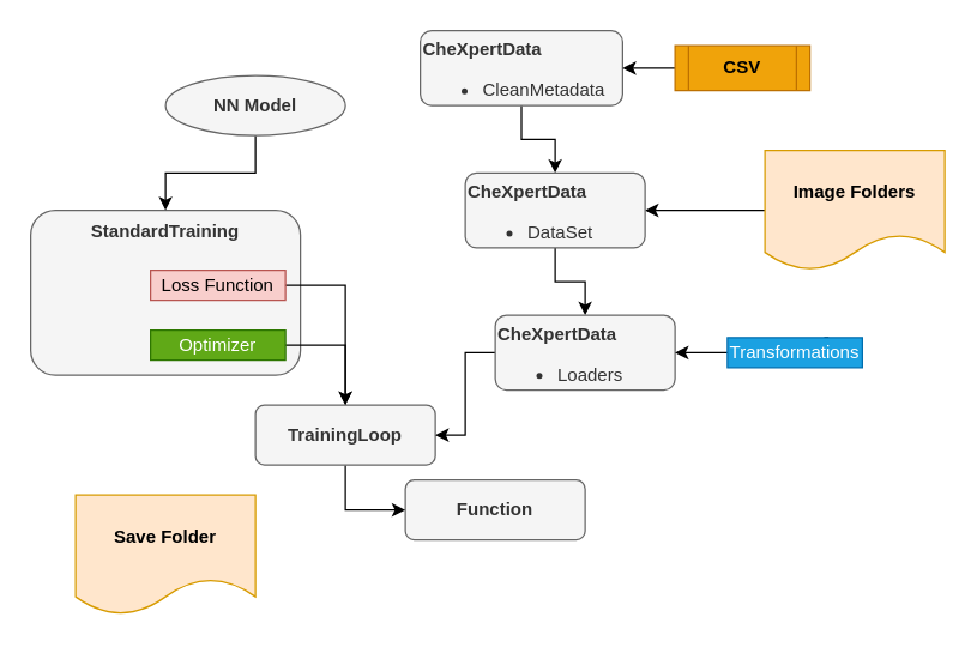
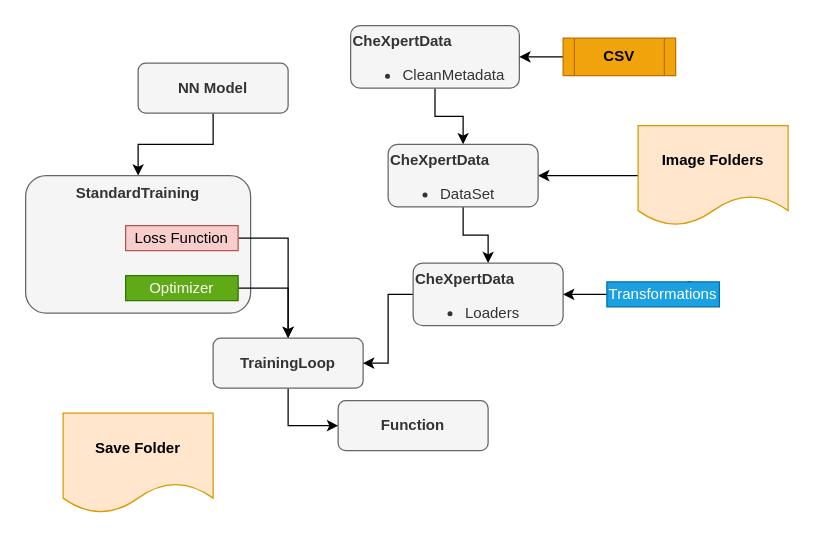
- <mxCell id="24" value="&lt;b&gt;NN Model&lt;/b&gt;" style="ellipse;whiteSpace=wrap;html=1;align=center;fillColor=#f5f5f5;strokeColor=#666666;fontColor=#333333;" vertex="1" parent="1"><mxGeometry x="110" y="50" width="120" height="40" as="geometry" /></mxCell>
+ <mxCell id="24" value="&lt;b&gt;NN Model&lt;/b&gt;" style="rounded=1;whiteSpace=wrap;html=1;align=center;fillColor=#f5f5f5;strokeColor=#666666;fontColor=#333333;" vertex="1" parent="1"><mxGeometry x="110" y="50" width="120" height="40" as="geometry" /></mxCell>
